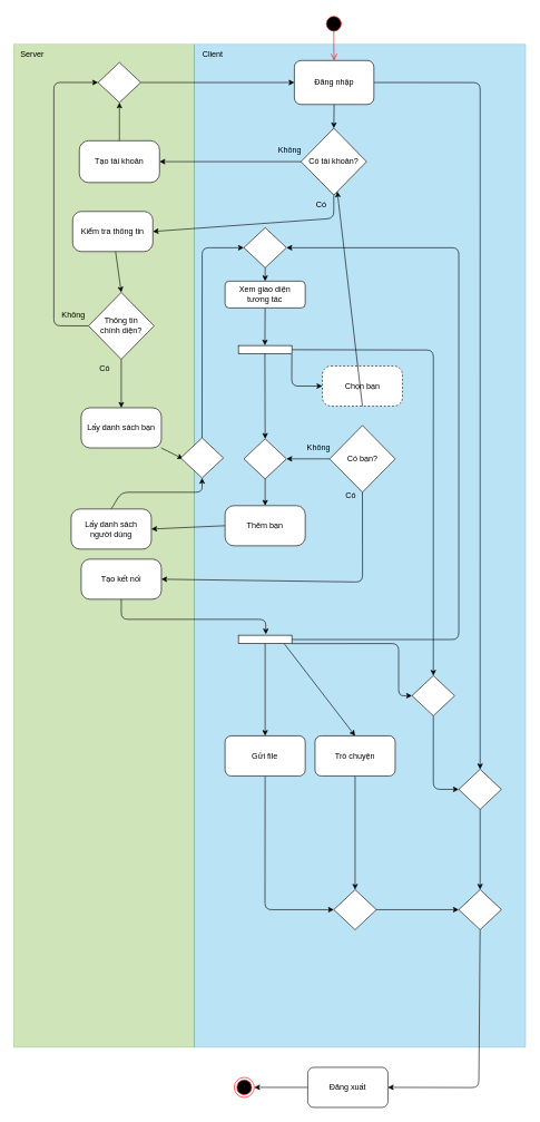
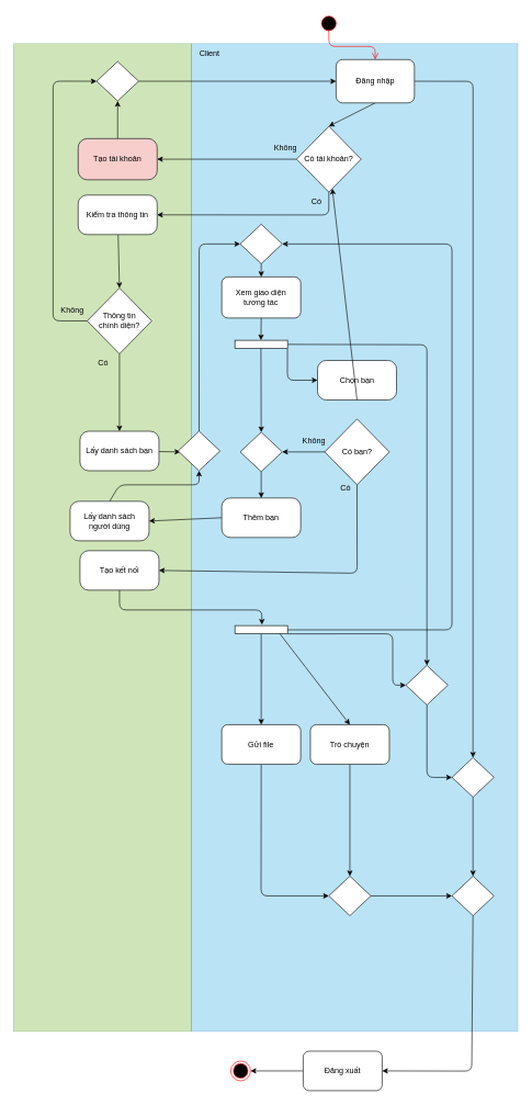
- <mxCell id="73" value="Server" style="text;html=1;strokeColor=none;fillColor=none;align=center;verticalAlign=middle;whiteSpace=wrap;rounded=0;" vertex="1" parent="1"><mxGeometry x="20" y="65.75" width="56" height="30" as="geometry" /></mxCell>
- <mxCell id="9" value="Đăng nhập" style="rounded=1;whiteSpace=wrap;html=1;" parent="1" vertex="1"><mxGeometry x="440" y="90" width="118.99" height="65.75" as="geometry" /></mxCell>
+ <mxCell id="9" value="Đăng nhập" style="rounded=1;whiteSpace=wrap;html=1;" parent="1" vertex="1"><mxGeometry x="510" y="90" width="118.99" height="65.75" as="geometry" /></mxCell>
- <mxCell id="11" value="Tạo tài khoản" style="rounded=1;whiteSpace=wrap;html=1;arcSize=22;" parent="1" vertex="1"><mxGeometry x="118.16" y="210" width="120" height="62.5" as="geometry" /></mxCell>
+ <mxCell id="11" value="Tạo tài khoản" style="rounded=1;whiteSpace=wrap;html=1;arcSize=22;fillColor=#f8cecc;" parent="1" vertex="1"><mxGeometry x="118.16" y="210" width="120" height="62.5" as="geometry" /></mxCell>
- <mxCell id="23" value="Kiểm tra thông tin" style="whiteSpace=wrap;html=1;rounded=1;arcSize=22;" parent="1" vertex="1"><mxGeometry x="108.16" y="315.75" width="120" height="60" as="geometry" /></mxCell>
+ <mxCell id="23" value="Kiểm tra thông tin" style="whiteSpace=wrap;html=1;rounded=1;arcSize=22;" parent="1" vertex="1"><mxGeometry x="118.16" y="295.75" width="120" height="60" as="geometry" /></mxCell>
- <mxCell id="14" value="Xem giao diện&lt;br&gt;tương tác" style="rounded=1;whiteSpace=wrap;html=1;" parent="1" vertex="1"><mxGeometry x="336.25" y="420" width="120" height="40" as="geometry" /></mxCell>
+ <mxCell id="14" value="Xem giao diện&lt;br&gt;tương tác" style="rounded=1;whiteSpace=wrap;html=1;" parent="1" vertex="1"><mxGeometry x="336.25" y="420" width="120" height="62.5" as="geometry" /></mxCell>
- <mxCell id="32" value="Chọn bạn" style="whiteSpace=wrap;html=1;rounded=1;arcSize=22;dashed=1;" parent="1" vertex="1"><mxGeometry x="481.83" y="546.88" width="120" height="60" as="geometry" /></mxCell>
+ <mxCell id="32" value="Chọn bạn" style="whiteSpace=wrap;html=1;rounded=1;arcSize=22;" parent="1" vertex="1"><mxGeometry x="481.83" y="546.88" width="120" height="60" as="geometry" /></mxCell>
- <mxCell id="46" value="Lấy danh sách bạn" style="whiteSpace=wrap;html=1;rounded=1;arcSize=22;" parent="1" vertex="1"><mxGeometry x="120.92" y="609.37" width="120" height="60" as="geometry" /></mxCell>
+ <mxCell id="46" value="Lấy danh sách bạn" style="whiteSpace=wrap;html=1;rounded=1;arcSize=22;" parent="1" vertex="1"><mxGeometry x="120.92" y="654.37" width="120" height="60" as="geometry" /></mxCell>
